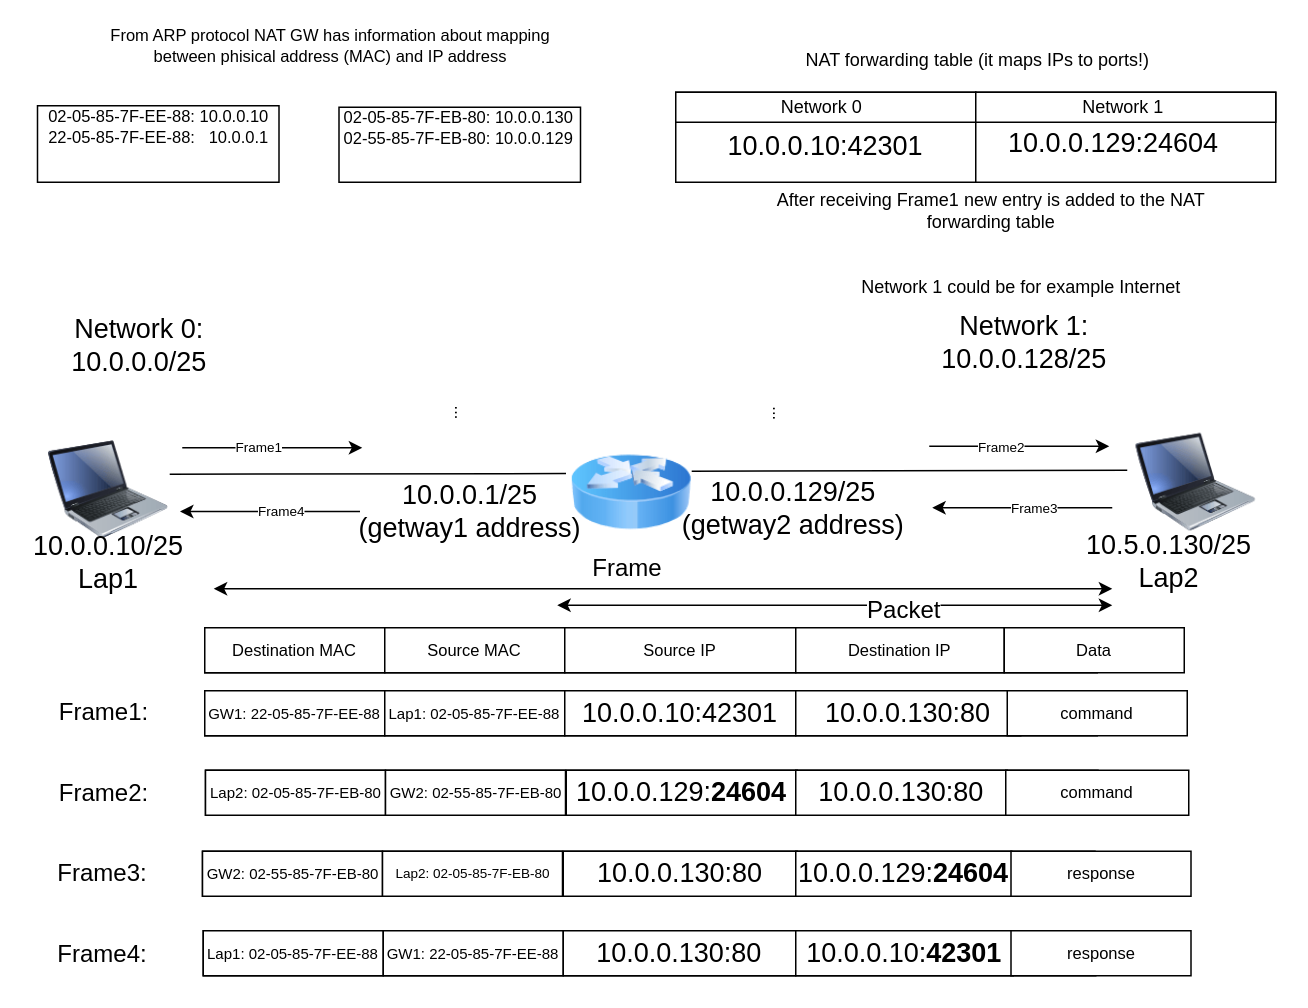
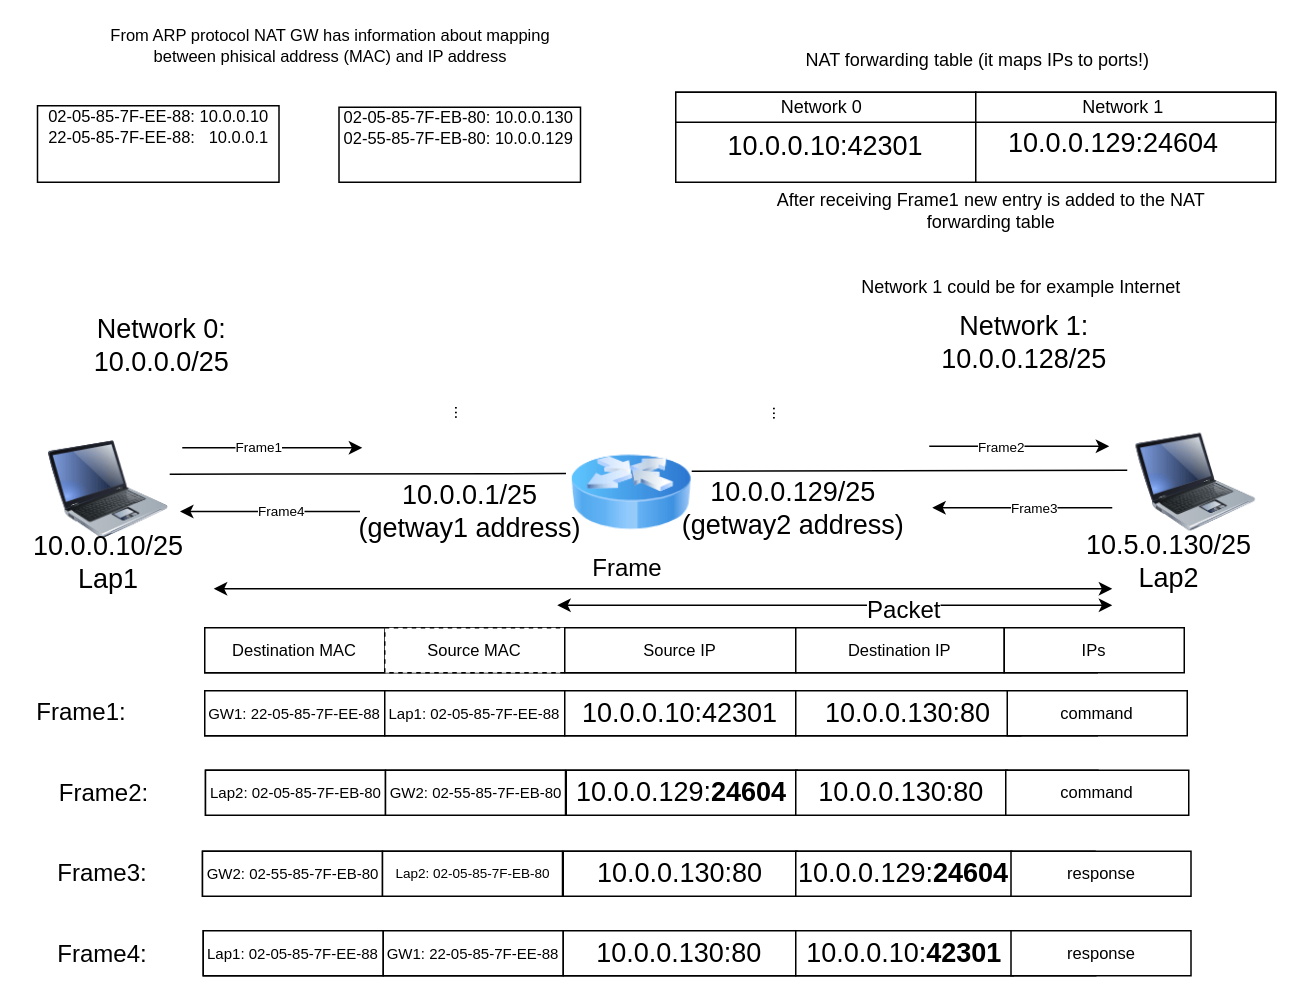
- <mxCell id="9" value="Network 0: 10.0.0.0/25" style="text;html=1;strokeColor=none;fillColor=none;align=center;verticalAlign=middle;whiteSpace=wrap;rounded=0;fontSize=18;" vertex="1" parent="1"><mxGeometry x="42.5" y="220" width="99" height="20" as="geometry" /></mxCell>
+ <mxCell id="9" value="Network 0: 10.0.0.0/25" style="text;html=1;strokeColor=none;fillColor=none;align=center;verticalAlign=middle;whiteSpace=wrap;rounded=0;fontSize=18;" vertex="1" parent="1"><mxGeometry x="57.5" y="220" width="99" height="20" as="geometry" /></mxCell>
- <mxCell id="22" value="Source MAC" style="rounded=0;whiteSpace=wrap;html=1;fontSize=11;align=center;" vertex="1" parent="1"><mxGeometry x="256" y="418" width="120" height="30" as="geometry" /></mxCell>
+ <mxCell id="22" value="Source MAC" style="rounded=0;whiteSpace=wrap;html=1;fontSize=11;align=center;dashed=1;" vertex="1" parent="1"><mxGeometry x="256" y="418" width="120" height="30" as="geometry" /></mxCell>
- <mxCell id="25" value="Data" style="rounded=0;whiteSpace=wrap;html=1;fontSize=11;align=center;" vertex="1" parent="1"><mxGeometry x="669" y="418" width="120" height="30" as="geometry" /></mxCell>
+ <mxCell id="25" value="IPs" style="rounded=0;whiteSpace=wrap;html=1;fontSize=11;align=center;" vertex="1" parent="1"><mxGeometry x="669" y="418" width="120" height="30" as="geometry" /></mxCell>
- <mxCell id="26" value="Frame1:" style="text;html=1;strokeColor=none;fillColor=none;align=center;verticalAlign=middle;whiteSpace=wrap;rounded=0;fontSize=16;" vertex="1" parent="1"><mxGeometry x="49" y="464" width="40" height="20" as="geometry" /></mxCell>
+ <mxCell id="26" value="Frame1:" style="text;html=1;strokeColor=none;fillColor=none;align=center;verticalAlign=middle;whiteSpace=wrap;rounded=0;fontSize=16;" vertex="1" parent="1"><mxGeometry x="34" y="464" width="40" height="20" as="geometry" /></mxCell>
